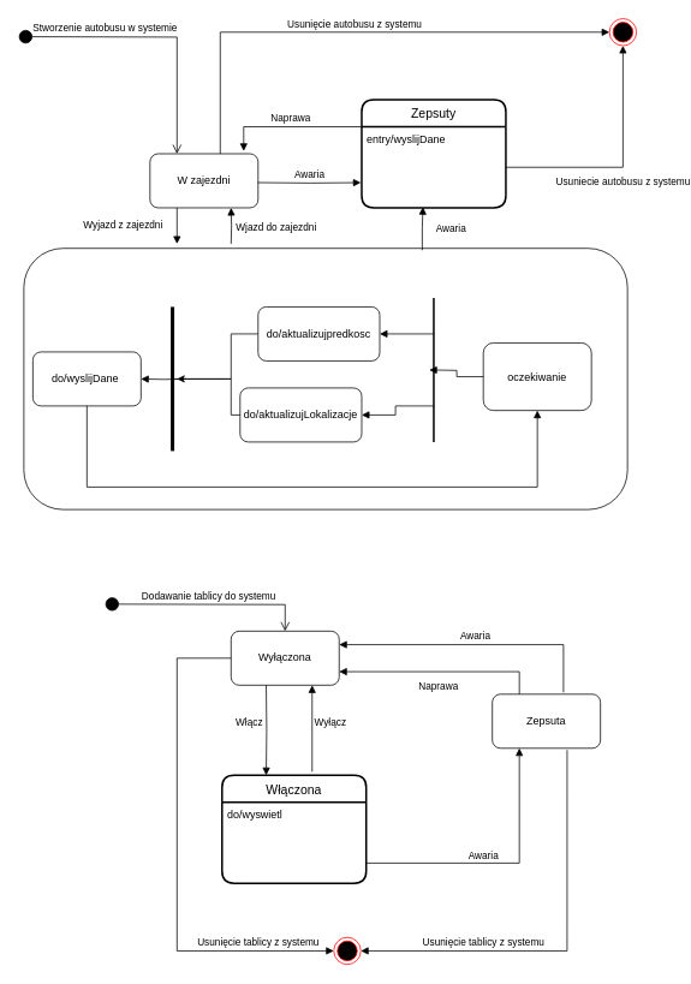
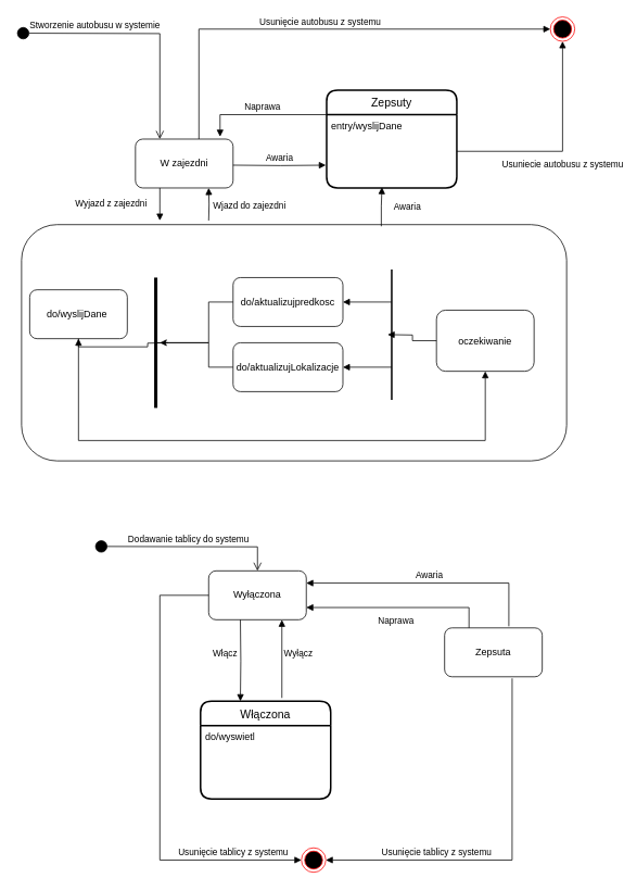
- <mxCell id="6" value="do/wyslijDane&amp;nbsp;" style="rounded=1;whiteSpace=wrap;html=1;" parent="1" vertex="1"><mxGeometry x="36" y="390" width="120" height="60" as="geometry" /></mxCell>
+ <mxCell id="6" value="do/wyslijDane&amp;nbsp;" style="rounded=1;whiteSpace=wrap;html=1;" parent="1" vertex="1"><mxGeometry x="36" y="355" width="120" height="60" as="geometry" /></mxCell>
- <mxCell id="4" value="do/aktualizujLokalizacje" style="rounded=1;whiteSpace=wrap;html=1;" parent="1" vertex="1"><mxGeometry x="266" y="430" width="135" height="60" as="geometry" /></mxCell>
+ <mxCell id="4" value="do/aktualizujLokalizacje" style="rounded=1;whiteSpace=wrap;html=1;" parent="1" vertex="1"><mxGeometry x="286" y="420" width="135" height="60" as="geometry" /></mxCell>
- <mxCell id="35" value="Awaria" style="html=1;verticalAlign=bottom;endArrow=block;rounded=0;edgeStyle=orthogonalEdgeStyle;exitX=1;exitY=0.75;exitDx=0;exitDy=0;entryX=0.25;entryY=1;entryDx=0;entryDy=0;" edge="1" parent="1" source="31" target="32"><mxGeometry x="-0.126" width="80" relative="1" as="geometry"><mxPoint x="386" y="830" as="sourcePoint" /><mxPoint x="466" y="830" as="targetPoint" /><mxPoint as="offset" /></mxGeometry></mxCell>
